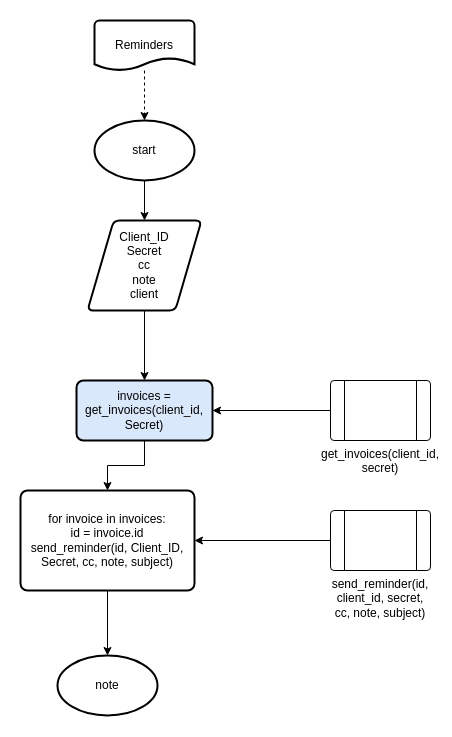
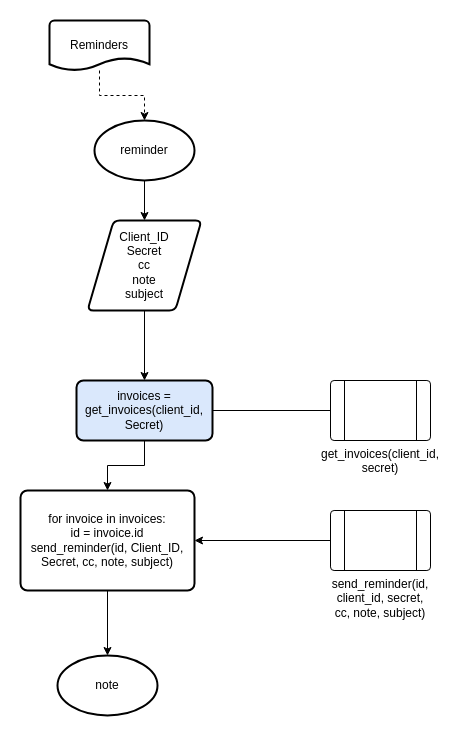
- <mxCell id="3" value="Reminders" style="strokeWidth=2;html=1;shape=mxgraph.flowchart.document2;whiteSpace=wrap;size=0.25;" vertex="1" parent="1"><mxGeometry x="94" y="20" width="100" height="50" as="geometry" /></mxCell>
+ <mxCell id="3" value="Reminders" style="strokeWidth=2;html=1;shape=mxgraph.flowchart.document2;whiteSpace=wrap;size=0.25;" vertex="1" parent="1"><mxGeometry x="49" y="20" width="100" height="50" as="geometry" /></mxCell>
- <mxCell id="15" value="start" style="strokeWidth=2;html=1;shape=mxgraph.flowchart.start_1;whiteSpace=wrap;" vertex="1" parent="1"><mxGeometry x="94" y="120" width="100" height="60" as="geometry" /></mxCell>
+ <mxCell id="15" value="reminder" style="strokeWidth=2;html=1;shape=mxgraph.flowchart.start_1;whiteSpace=wrap;" vertex="1" parent="1"><mxGeometry x="94" y="120" width="100" height="60" as="geometry" /></mxCell>
- <mxCell id="5" value="Client_ID&lt;br&gt;Secret&lt;br&gt;cc&lt;br&gt;note&lt;br&gt;client" style="shape=parallelogram;html=1;strokeWidth=2;perimeter=parallelogramPerimeter;whiteSpace=wrap;rounded=1;arcSize=12;size=0.23;" vertex="1" parent="1"><mxGeometry x="87" y="220" width="114" height="90" as="geometry" /></mxCell>
+ <mxCell id="5" value="Client_ID&lt;br&gt;Secret&lt;br&gt;cc&lt;br&gt;note&lt;br&gt;subject" style="shape=parallelogram;html=1;strokeWidth=2;perimeter=parallelogramPerimeter;whiteSpace=wrap;rounded=1;arcSize=12;size=0.23;" vertex="1" parent="1"><mxGeometry x="87" y="220" width="114" height="90" as="geometry" /></mxCell>
- <mxCell id="10" style="edgeStyle=orthogonalEdgeStyle;rounded=0;orthogonalLoop=1;jettySize=auto;html=1;entryX=1;entryY=0.5;entryDx=0;entryDy=0;" edge="1" parent="1" source="11" target="7"><mxGeometry relative="1" as="geometry" /></mxCell>
+ <mxCell id="10" style="edgeStyle=orthogonalEdgeStyle;rounded=0;orthogonalLoop=1;jettySize=auto;html=1;entryX=1;entryY=0.5;entryDx=0;entryDy=0;endArrow=none;" edge="1" parent="1" source="11" target="7"><mxGeometry relative="1" as="geometry" /></mxCell>
